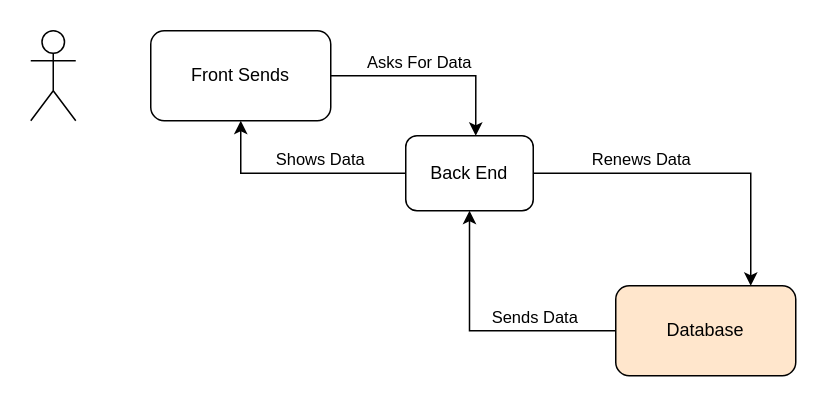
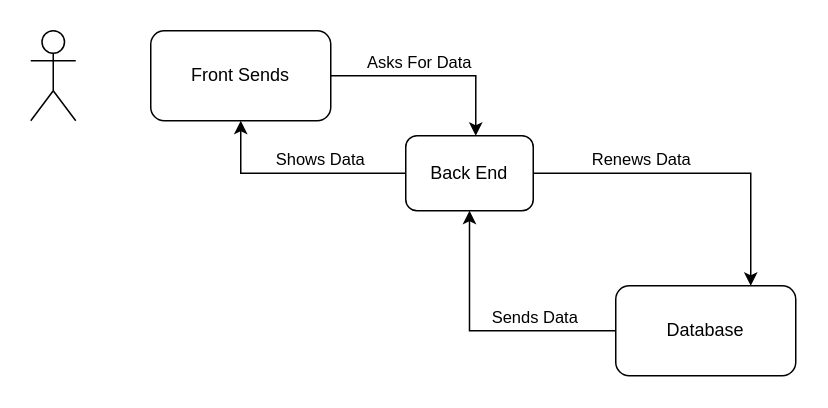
- <mxCell id="13" value="Database" style="rounded=1;whiteSpace=wrap;html=1;fillColor=#ffe6cc;" vertex="1" parent="1"><mxGeometry x="410" y="190" width="120" height="60" as="geometry" /></mxCell>
+ <mxCell id="13" value="Database" style="rounded=1;whiteSpace=wrap;html=1;" vertex="1" parent="1"><mxGeometry x="410" y="190" width="120" height="60" as="geometry" /></mxCell>
